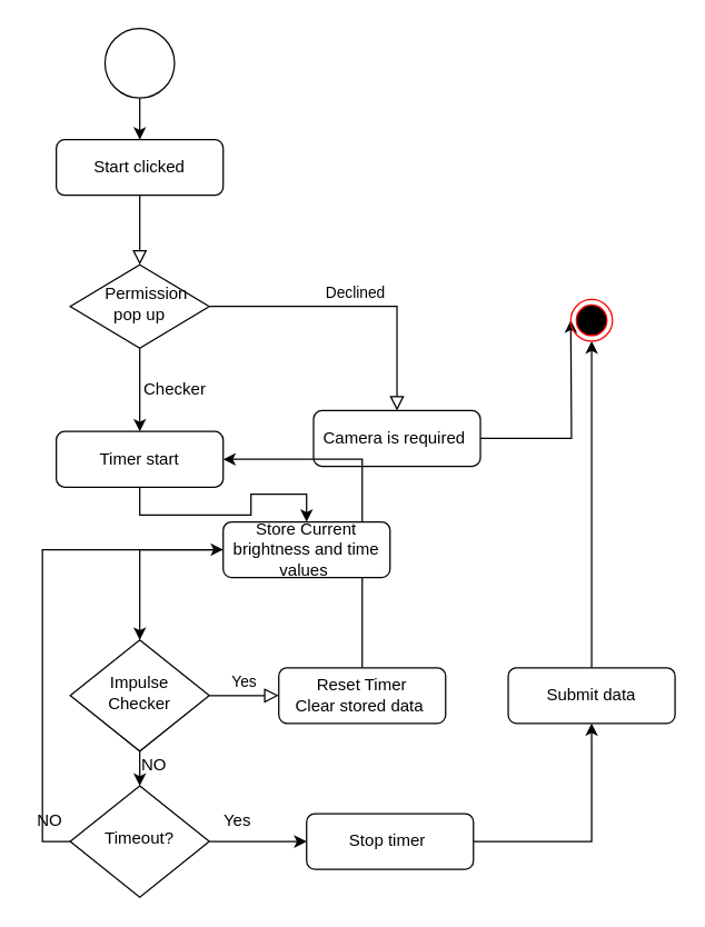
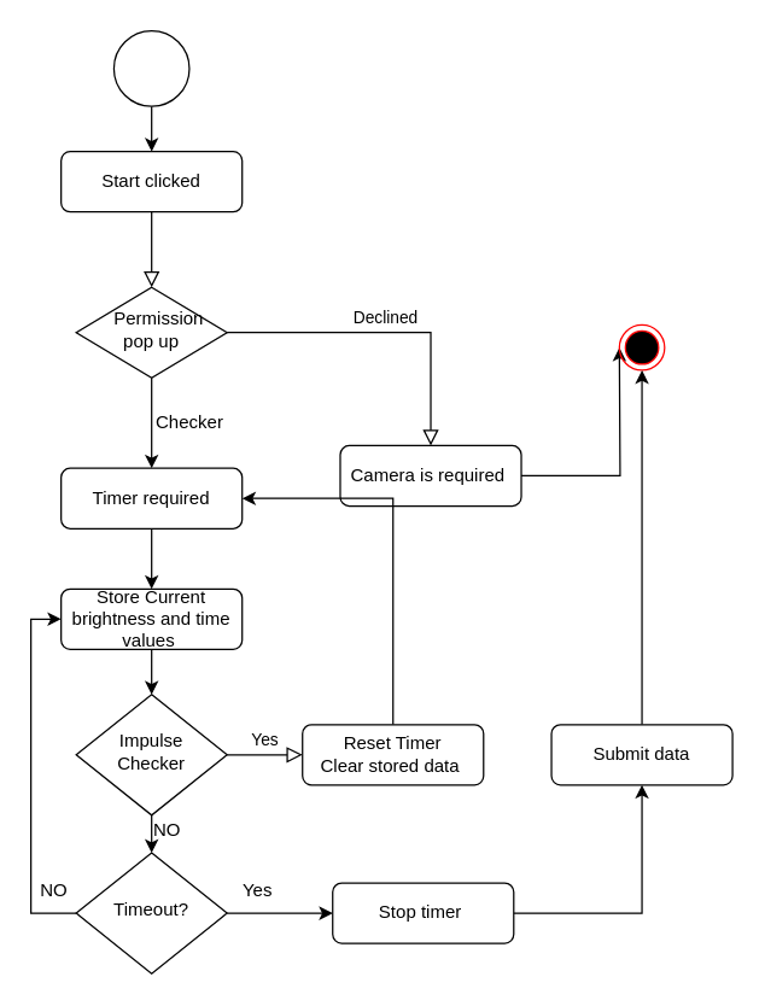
- <mxCell id="18" value="Timer start" style="rounded=1;whiteSpace=wrap;html=1;fontSize=12;glass=0;strokeWidth=1;shadow=0;" vertex="1" parent="1"><mxGeometry x="40" y="310" width="120" height="40" as="geometry" /></mxCell>
+ <mxCell id="18" value="Timer required" style="rounded=1;whiteSpace=wrap;html=1;fontSize=12;glass=0;strokeWidth=1;shadow=0;" vertex="1" parent="1"><mxGeometry x="40" y="310" width="120" height="40" as="geometry" /></mxCell>
- <mxCell id="20" value="Store Current brightness and time values&amp;nbsp;" style="rounded=1;whiteSpace=wrap;html=1;fontSize=12;glass=0;strokeWidth=1;shadow=0;" vertex="1" parent="1"><mxGeometry x="160" y="375" width="120" height="40" as="geometry" /></mxCell>
+ <mxCell id="20" value="Store Current brightness and time values&amp;nbsp;" style="rounded=1;whiteSpace=wrap;html=1;fontSize=12;glass=0;strokeWidth=1;shadow=0;" vertex="1" parent="1"><mxGeometry x="40" y="390" width="120" height="40" as="geometry" /></mxCell>
